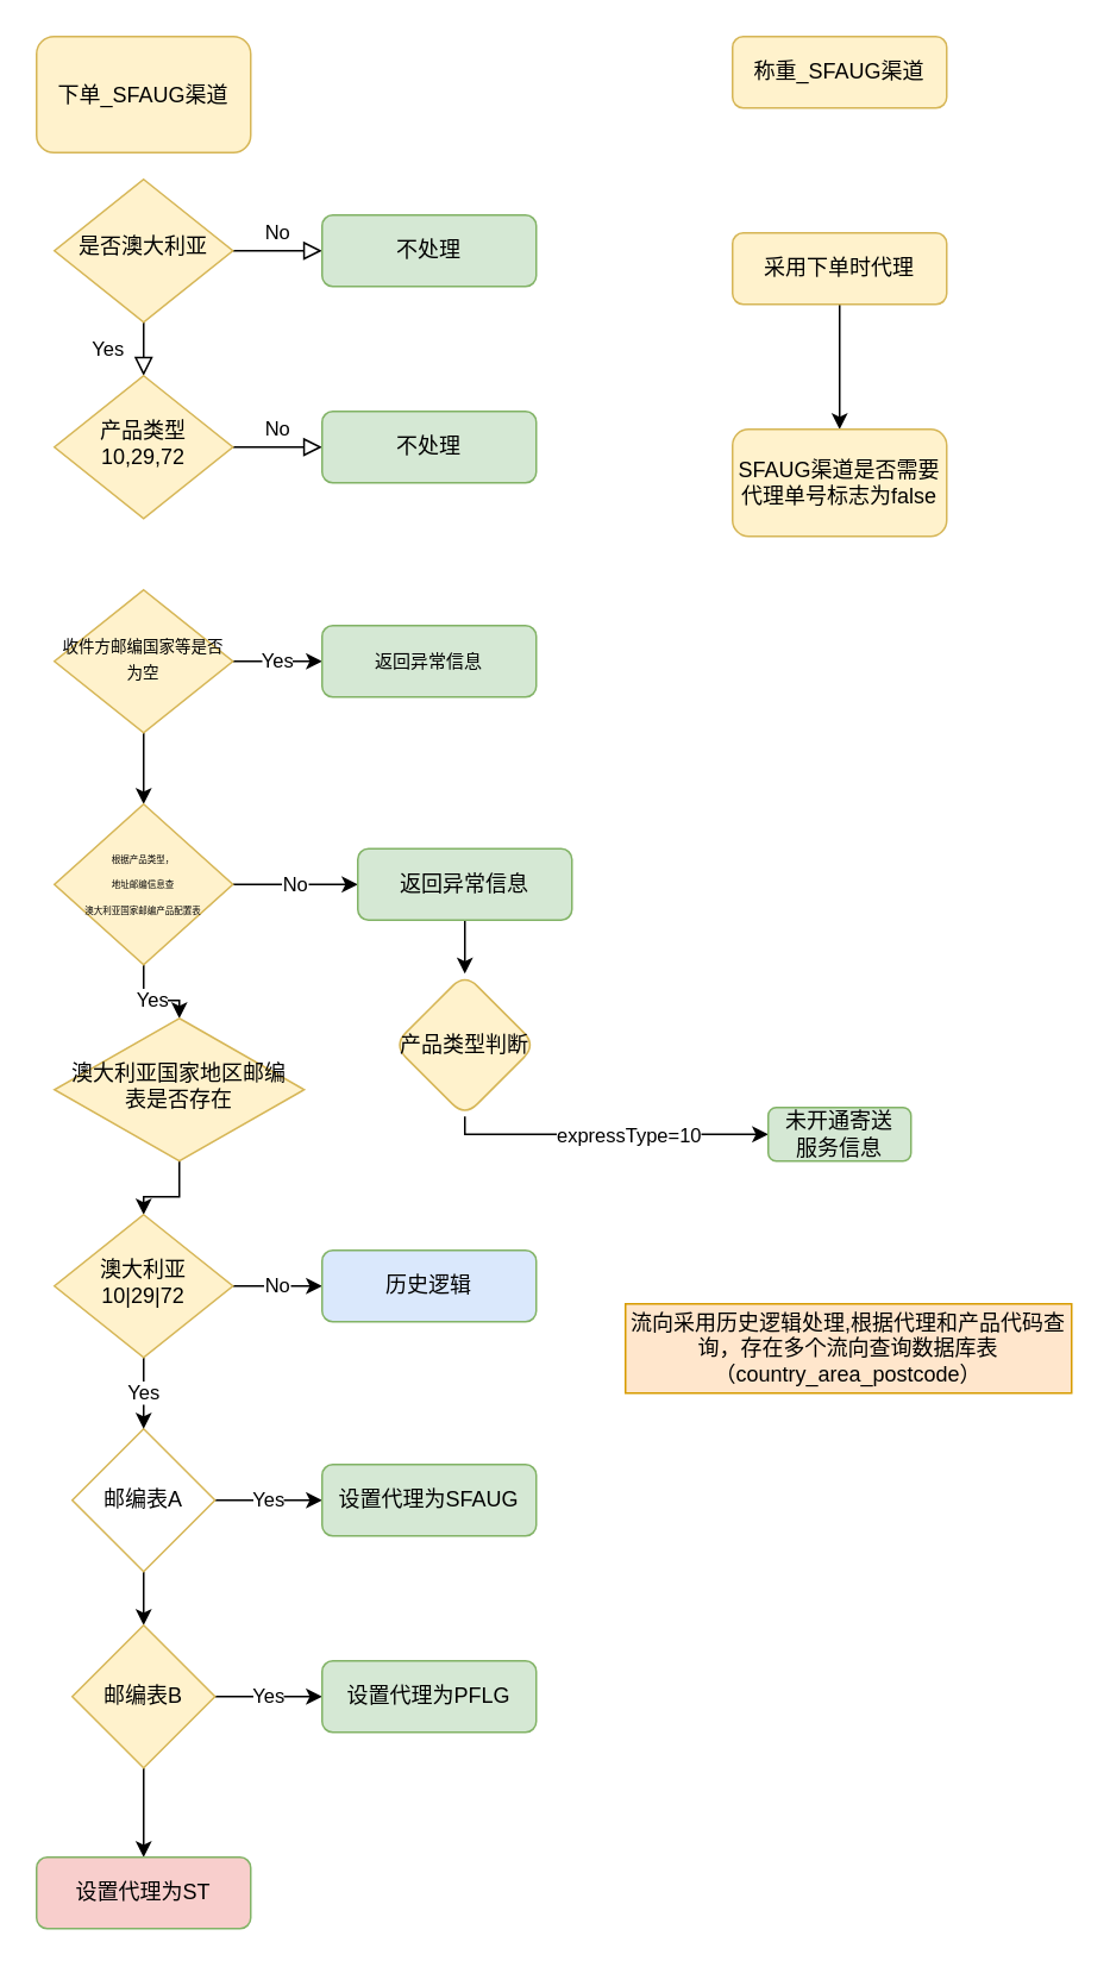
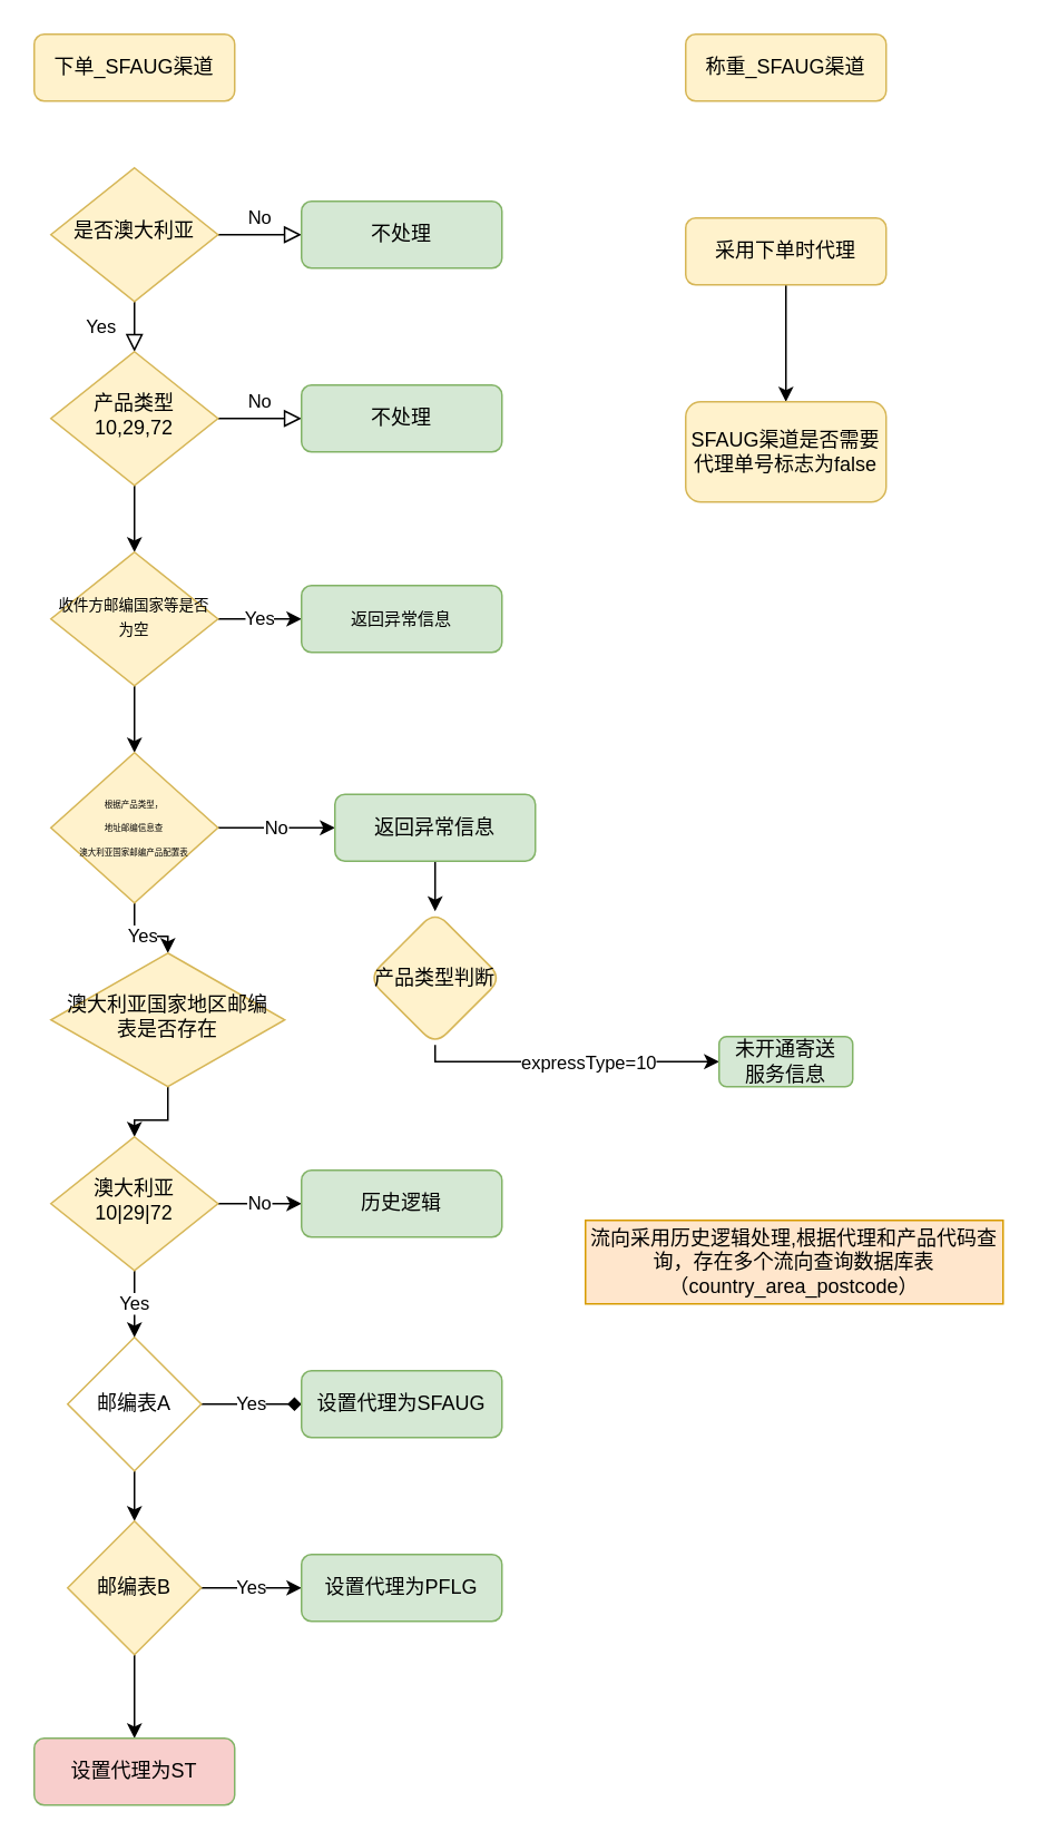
- <mxCell id="2" value="下单_SFAUG渠道" style="rounded=1;whiteSpace=wrap;html=1;fontSize=12;glass=0;strokeWidth=1;shadow=0;fillColor=#fff2cc;strokeColor=#d6b656;" parent="1" vertex="1"><mxGeometry x="20" y="20" width="120" height="65" as="geometry" /></mxCell>
+ <mxCell id="2" value="下单_SFAUG渠道" style="rounded=1;whiteSpace=wrap;html=1;fontSize=12;glass=0;strokeWidth=1;shadow=0;fillColor=#fff2cc;strokeColor=#d6b656;" parent="1" vertex="1"><mxGeometry x="20" y="20" width="120" height="40" as="geometry" /></mxCell>
+ <mxCell id="8" value="" style="edgeStyle=orthogonalEdgeStyle;rounded=0;orthogonalLoop=1;jettySize=auto;html=1;" edge="1" parent="1" source="9" target="22"><mxGeometry relative="1" as="geometry" /></mxCell>
- <mxCell id="38" value="历史逻辑" style="rounded=1;whiteSpace=wrap;html=1;fontSize=12;glass=0;strokeWidth=1;shadow=0;fillColor=#dae8fc;strokeColor=#82b366;" vertex="1" parent="1"><mxGeometry x="180" y="700" width="120" height="40" as="geometry" /></mxCell>
+ <mxCell id="38" value="历史逻辑" style="rounded=1;whiteSpace=wrap;html=1;fontSize=12;glass=0;strokeWidth=1;shadow=0;fillColor=#d5e8d4;strokeColor=#82b366;" vertex="1" parent="1"><mxGeometry x="180" y="700" width="120" height="40" as="geometry" /></mxCell>
- <mxCell id="12" value="Yes" style="edgeStyle=orthogonalEdgeStyle;rounded=0;orthogonalLoop=1;jettySize=auto;html=1;" edge="1" parent="1" source="13" target="14"><mxGeometry relative="1" as="geometry" /></mxCell>
+ <mxCell id="12" value="Yes" style="edgeStyle=orthogonalEdgeStyle;rounded=0;orthogonalLoop=1;jettySize=auto;html=1;endArrow=diamond;" edge="1" parent="1" source="13" target="14"><mxGeometry relative="1" as="geometry" /></mxCell>
